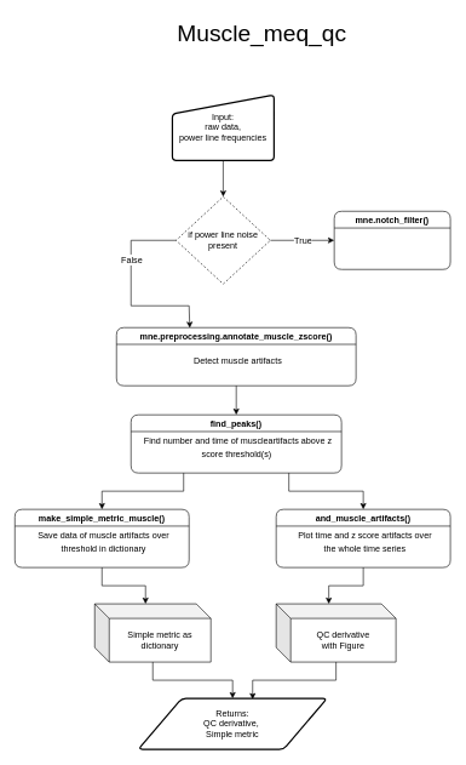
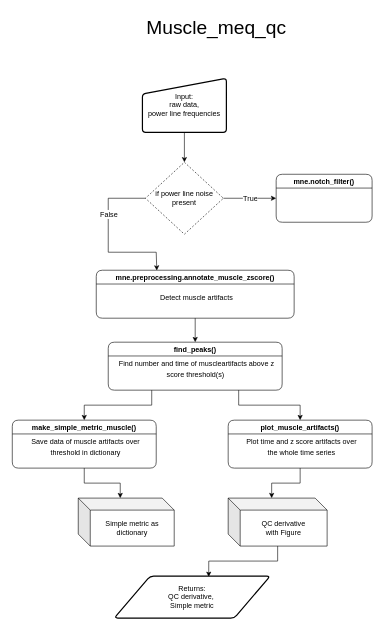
- <mxCell id="21" value="&lt;div style=&quot;font-size: 12px; line-height: 18px;&quot;&gt;and_muscle_artifacts()&lt;br&gt;&lt;/div&gt;" style="swimlane;whiteSpace=wrap;html=1;fontSize=18;container=0;rounded=1;perimeterSpacing=0;fillColor=default;fillStyle=solid;swimlaneLine=1;" parent="19" vertex="1"><mxGeometry width="240.0" height="80" as="geometry" /></mxCell>
+ <mxCell id="21" value="&lt;div style=&quot;font-size: 12px; line-height: 18px;&quot;&gt;plot_muscle_artifacts()&lt;br&gt;&lt;/div&gt;" style="swimlane;whiteSpace=wrap;html=1;fontSize=18;container=0;rounded=1;perimeterSpacing=0;fillColor=default;fillStyle=solid;swimlaneLine=1;" parent="19" vertex="1"><mxGeometry width="240.0" height="80" as="geometry" /></mxCell>
- <mxCell id="25" style="edgeStyle=orthogonalEdgeStyle;rounded=0;orthogonalLoop=1;jettySize=auto;html=1;entryX=0.5;entryY=0;entryDx=0;entryDy=0;fontFamily=Helvetica;fontSize=12;" parent="1" source="26" target="29" edge="1"><mxGeometry relative="1" as="geometry" /></mxCell>
